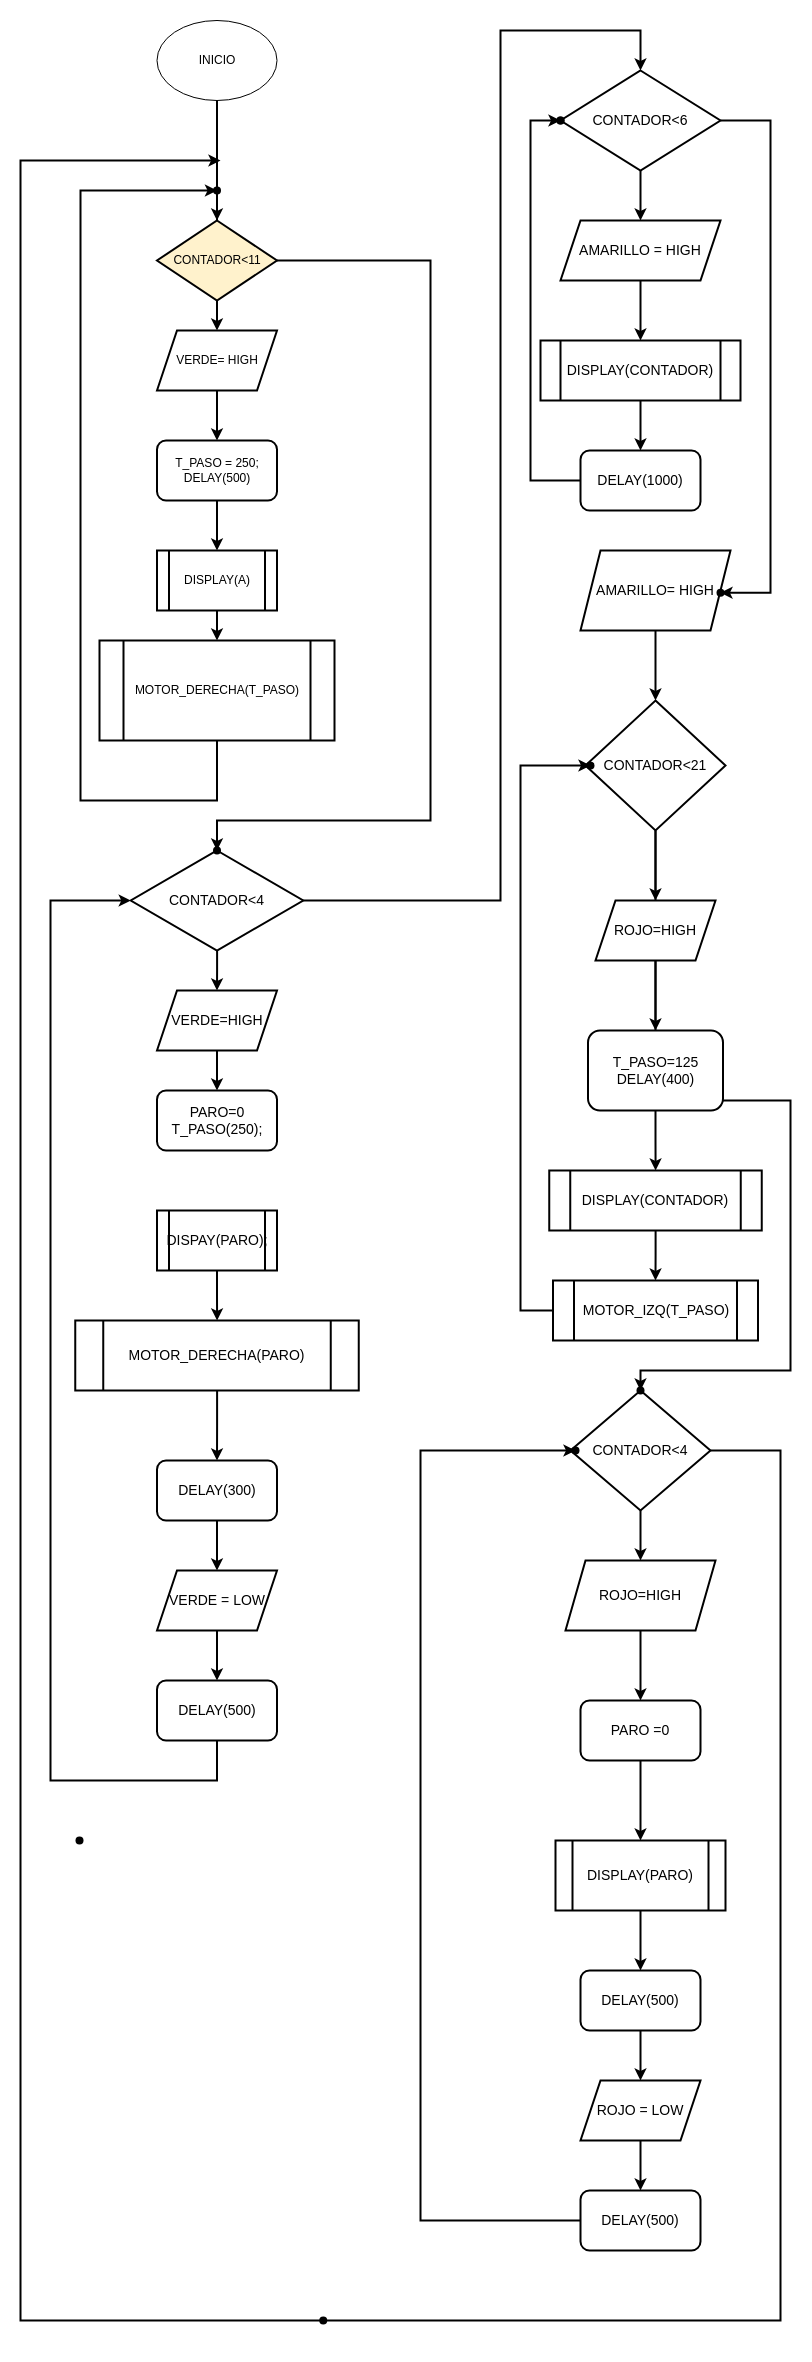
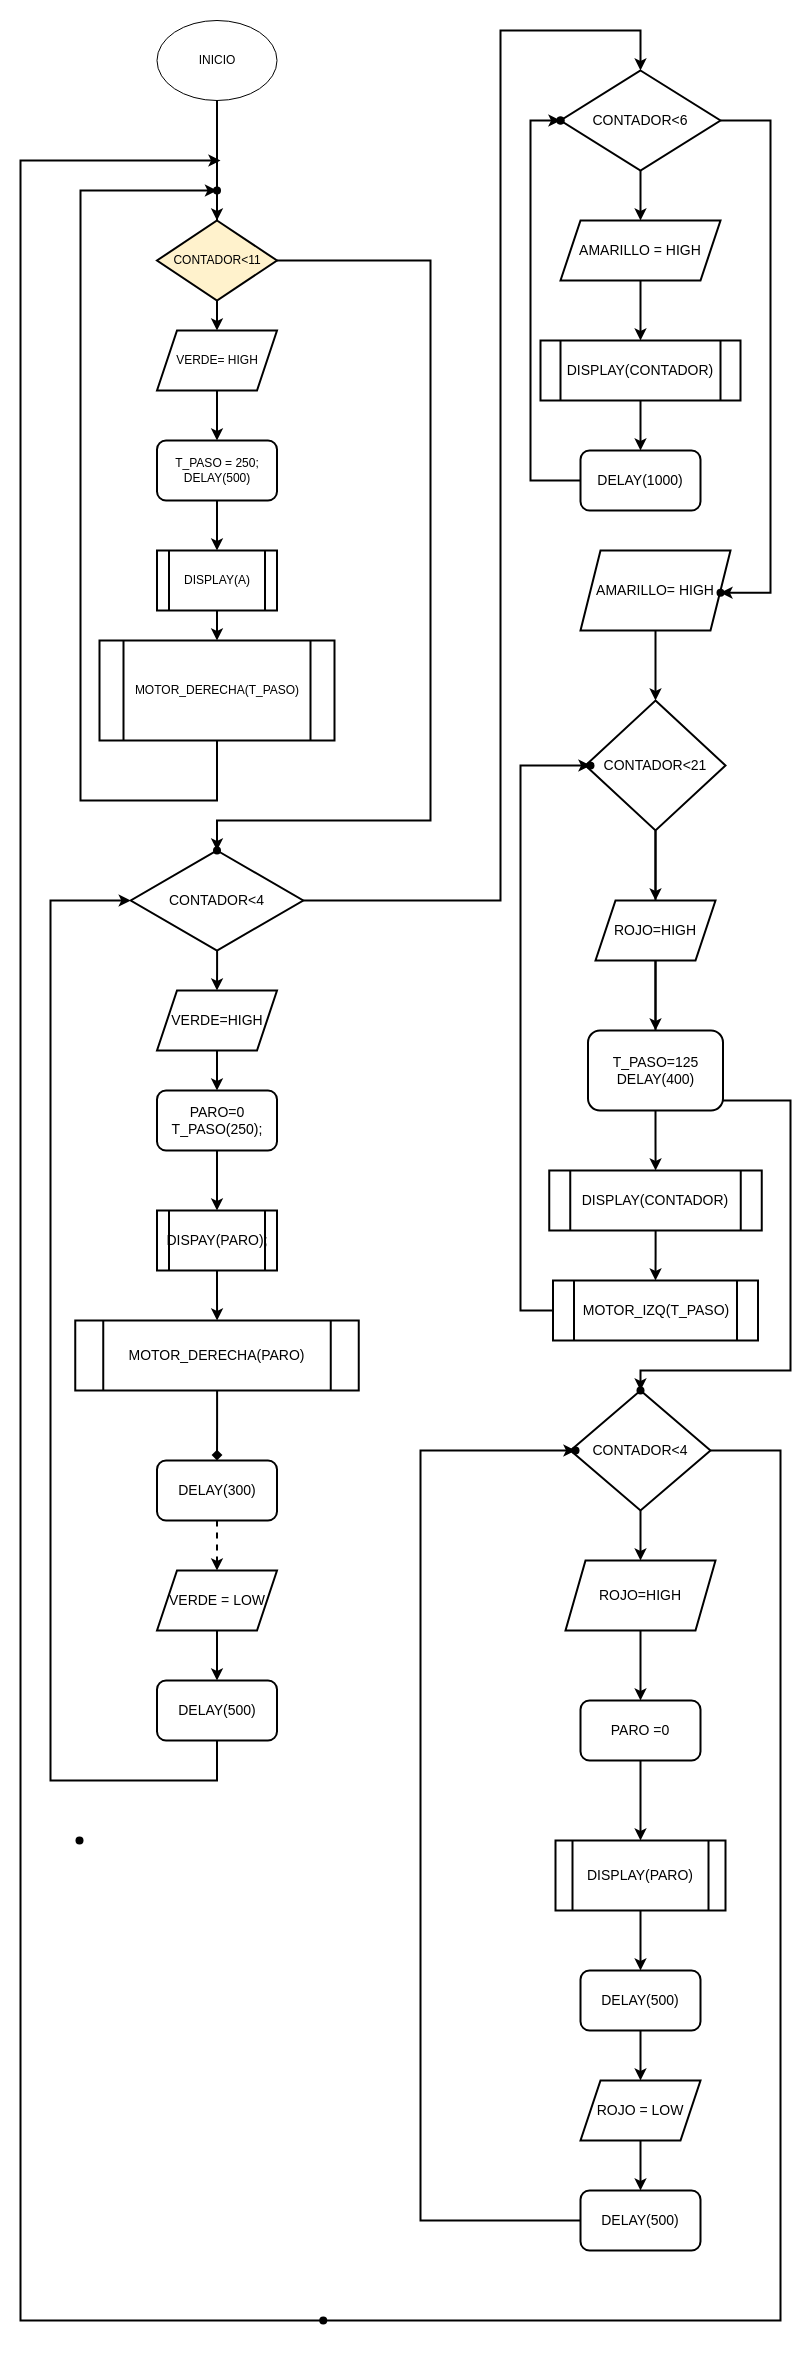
+ <mxCell id="20" value="" style="edgeStyle=orthogonalEdgeStyle;rounded=0;orthogonalLoop=1;jettySize=auto;html=1;fontSize=14;strokeWidth=2;" edge="1" parent="1" source="21" target="25"><mxGeometry relative="1" as="geometry" /></mxCell>
- <mxCell id="26" value="" style="edgeStyle=orthogonalEdgeStyle;rounded=0;orthogonalLoop=1;jettySize=auto;html=1;fontSize=14;strokeWidth=2;" edge="1" parent="1" source="27" target="29"><mxGeometry relative="1" as="geometry" /></mxCell>
+ <mxCell id="26" value="" style="edgeStyle=orthogonalEdgeStyle;rounded=0;orthogonalLoop=1;jettySize=auto;html=1;fontSize=14;strokeWidth=2;endArrow=diamond;" edge="1" parent="1" source="27" target="29"><mxGeometry relative="1" as="geometry" /></mxCell>
- <mxCell id="28" value="" style="edgeStyle=orthogonalEdgeStyle;rounded=0;orthogonalLoop=1;jettySize=auto;html=1;fontSize=14;strokeWidth=2;" edge="1" parent="1" source="29" target="31"><mxGeometry relative="1" as="geometry" /></mxCell>
+ <mxCell id="28" value="" style="edgeStyle=orthogonalEdgeStyle;rounded=0;orthogonalLoop=1;jettySize=auto;html=1;fontSize=14;strokeWidth=2;dashed=1;" edge="1" parent="1" source="29" target="31"><mxGeometry relative="1" as="geometry" /></mxCell>
